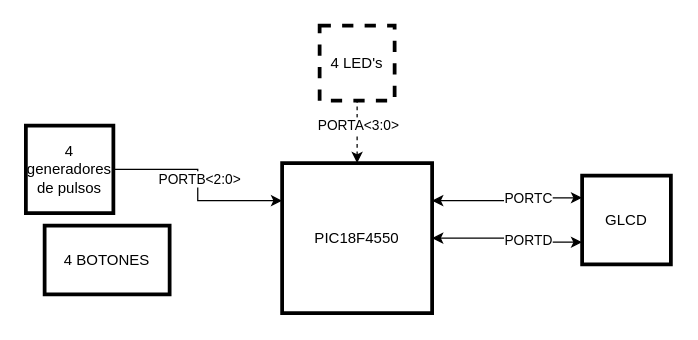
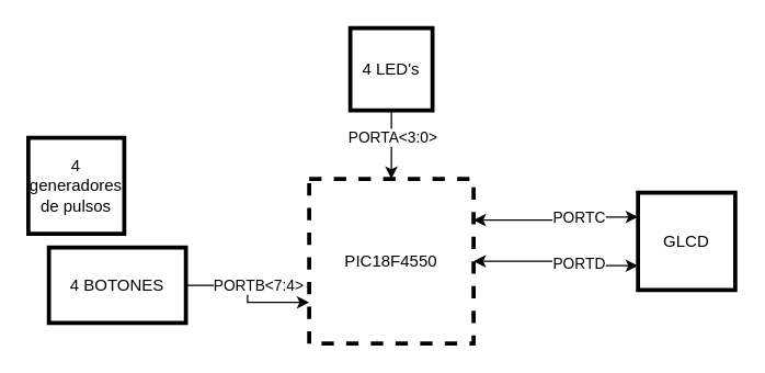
- <mxCell id="16" value="4 LED's" style="whiteSpace=wrap;html=1;aspect=fixed;strokeWidth=3;dashed=1;" vertex="1" parent="1"><mxGeometry x="255" y="20" width="60" height="60" as="geometry" /></mxCell>
+ <mxCell id="16" value="4 LED's" style="whiteSpace=wrap;html=1;aspect=fixed;strokeWidth=3;" vertex="1" parent="1"><mxGeometry x="255" y="20" width="60" height="60" as="geometry" /></mxCell>
- <mxCell id="8" value="" style="edgeStyle=orthogonalEdgeStyle;rounded=0;orthogonalLoop=1;jettySize=auto;html=1;startArrow=classic;startFill=1;endArrow=none;endFill=0;dashed=1;" edge="1" parent="1" source="10" target="16"><mxGeometry relative="1" as="geometry"><Array as="points"><mxPoint x="285" y="100" /><mxPoint x="285" y="100" /></Array></mxGeometry></mxCell>
+ <mxCell id="8" value="" style="edgeStyle=orthogonalEdgeStyle;rounded=0;orthogonalLoop=1;jettySize=auto;html=1;startArrow=classic;startFill=1;endArrow=none;endFill=0;" edge="1" parent="1" source="10" target="16"><mxGeometry relative="1" as="geometry"><Array as="points"><mxPoint x="285" y="100" /><mxPoint x="285" y="100" /></Array></mxGeometry></mxCell>
- <mxCell id="13" style="edgeStyle=orthogonalEdgeStyle;rounded=0;orthogonalLoop=1;jettySize=auto;html=1;entryX=0;entryY=0.25;entryDx=0;entryDy=0;startArrow=none;startFill=0;" edge="1" parent="1" source="15" target="10"><mxGeometry relative="1" as="geometry" /></mxCell>
- <mxCell id="14" value="PORTB&amp;lt;2:0&amp;gt;" style="edgeLabel;html=1;align=center;verticalAlign=middle;resizable=0;points=[];" vertex="1" connectable="0" parent="13"><mxGeometry x="-0.065" y="1" relative="1" as="geometry"><mxPoint as="offset" /></mxGeometry></mxCell>
- <mxCell id="10" value="PIC18F4550" style="whiteSpace=wrap;html=1;aspect=fixed;strokeWidth=3;" vertex="1" parent="1"><mxGeometry x="225" y="130" width="120" height="120" as="geometry" /></mxCell>
+ <mxCell id="10" value="PIC18F4550" style="whiteSpace=wrap;html=1;aspect=fixed;strokeWidth=3;dashed=1;" vertex="1" parent="1"><mxGeometry x="225" y="130" width="120" height="120" as="geometry" /></mxCell>
+ <mxCell id="6" value="" style="edgeStyle=orthogonalEdgeStyle;rounded=0;orthogonalLoop=1;jettySize=auto;html=1;startArrow=classic;startFill=1;exitX=0;exitY=0.75;exitDx=0;exitDy=0;endArrow=none;endFill=0;" edge="1" parent="1" source="10" target="12"><mxGeometry relative="1" as="geometry" /></mxCell>
+ <mxCell id="7" value="PORTB&amp;lt;7:4&amp;gt;" style="edgeLabel;html=1;align=center;verticalAlign=middle;resizable=0;points=[];" vertex="1" connectable="0" parent="6"><mxGeometry x="0.328" y="1" relative="1" as="geometry"><mxPoint x="18" y="-1" as="offset" /></mxGeometry></mxCell>
